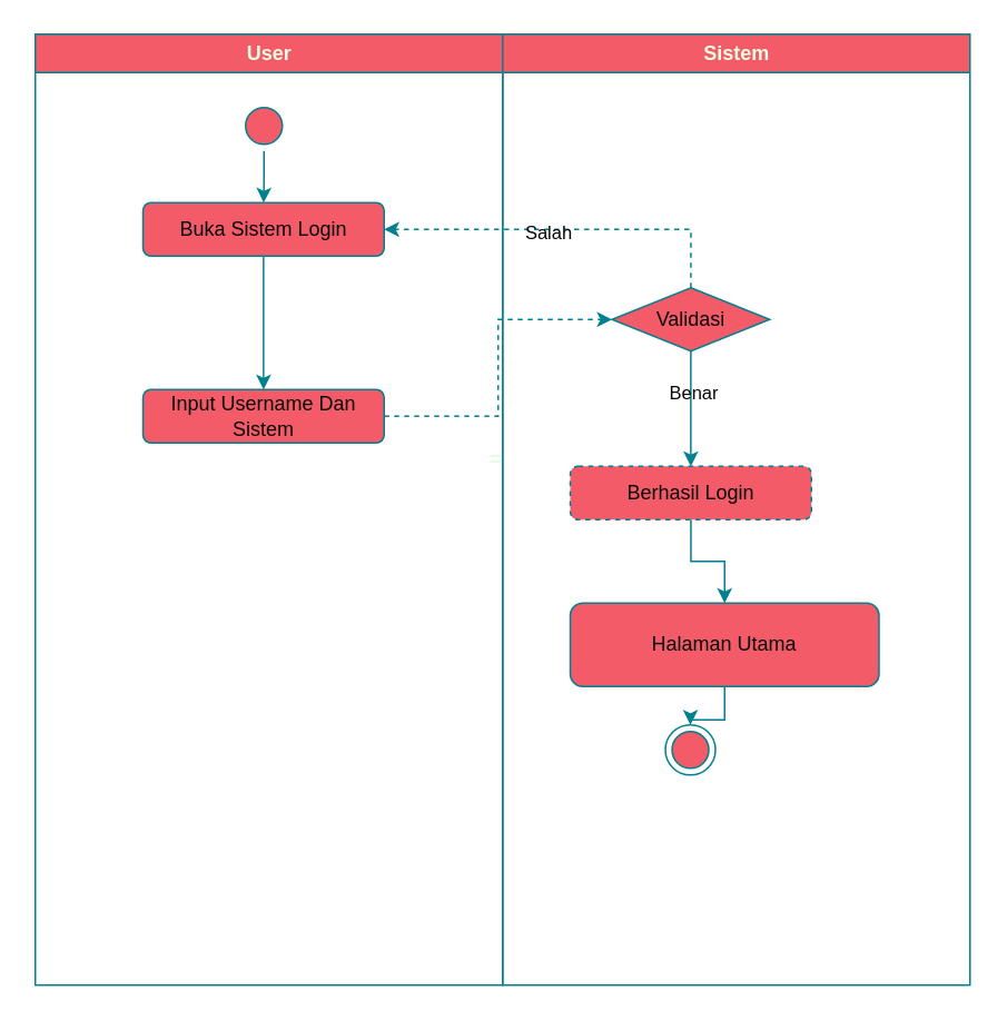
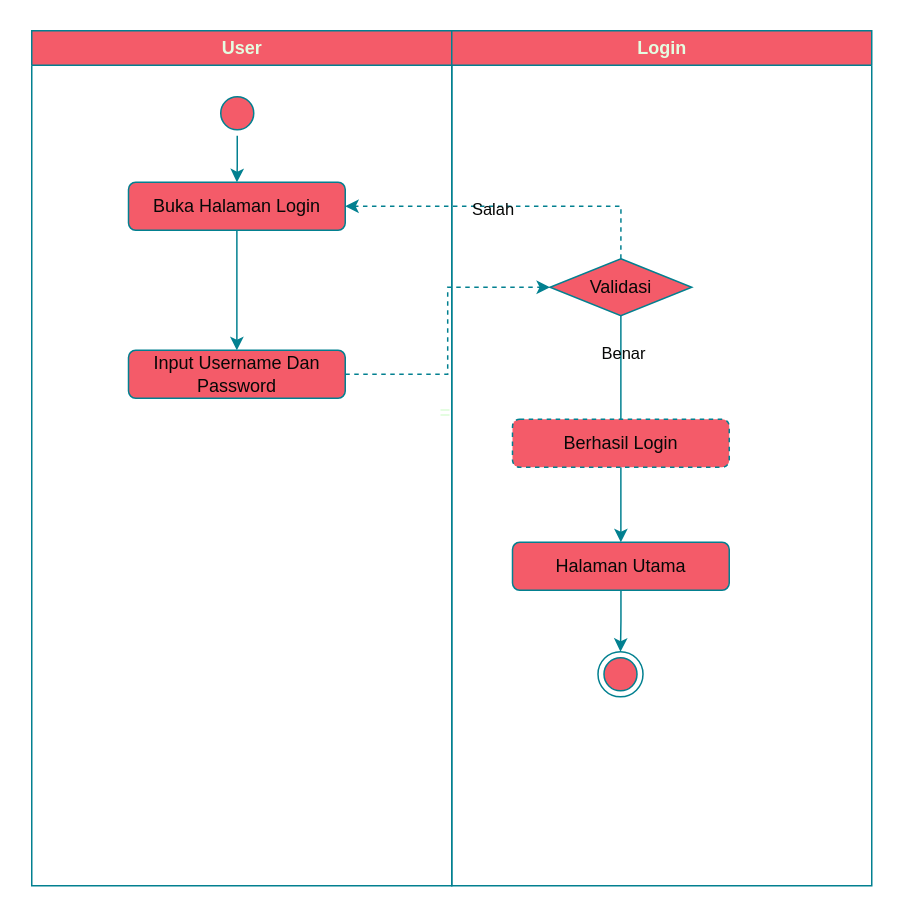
- <mxCell id="8" value="Sistem" style="swimlane;whiteSpace=wrap;labelBackgroundColor=none;fillColor=#F45B69;strokeColor=#028090;fontColor=#E4FDE1;" parent="1" vertex="1"><mxGeometry x="300.5" y="20" width="280" height="570" as="geometry" /></mxCell>
+ <mxCell id="8" value="Login" style="swimlane;whiteSpace=wrap;labelBackgroundColor=none;fillColor=#F45B69;strokeColor=#028090;fontColor=#E4FDE1;" parent="1" vertex="1"><mxGeometry x="300.5" y="20" width="280" height="570" as="geometry" /></mxCell>
- <mxCell id="6" value="Buka Sistem Login" style="rounded=1;whiteSpace=wrap;html=1;labelBackgroundColor=none;fillColor=#F45B69;strokeColor=#028090;fontColor=#070807;" vertex="1" parent="2"><mxGeometry x="64.5" y="101" width="144.5" height="32" as="geometry" /></mxCell>
+ <mxCell id="6" value="Buka Halaman Login" style="rounded=1;whiteSpace=wrap;html=1;labelBackgroundColor=none;fillColor=#F45B69;strokeColor=#028090;fontColor=#070807;" vertex="1" parent="2"><mxGeometry x="64.5" y="101" width="144.5" height="32" as="geometry" /></mxCell>
- <mxCell id="7" value="Input Username Dan Sistem" style="rounded=1;whiteSpace=wrap;html=1;labelBackgroundColor=none;fillColor=#F45B69;strokeColor=#028090;fontColor=#070807;" vertex="1" parent="2"><mxGeometry x="64.5" y="213" width="144.5" height="32" as="geometry" /></mxCell>
+ <mxCell id="7" value="Input Username Dan Password" style="rounded=1;whiteSpace=wrap;html=1;labelBackgroundColor=none;fillColor=#F45B69;strokeColor=#028090;fontColor=#070807;" vertex="1" parent="2"><mxGeometry x="64.5" y="213" width="144.5" height="32" as="geometry" /></mxCell>
- <mxCell id="9" style="edgeStyle=orthogonalEdgeStyle;rounded=0;orthogonalLoop=1;jettySize=auto;html=1;exitX=0.5;exitY=1;exitDx=0;exitDy=0;entryX=0.5;entryY=0;entryDx=0;entryDy=0;labelBackgroundColor=none;strokeColor=#028090;fontColor=#070807;" edge="1" parent="8" source="11" target="13"><mxGeometry relative="1" as="geometry" /></mxCell>
+ <mxCell id="9" style="edgeStyle=orthogonalEdgeStyle;rounded=0;orthogonalLoop=1;jettySize=auto;html=1;exitX=0.5;exitY=1;exitDx=0;exitDy=0;entryX=0.5;entryY=0;entryDx=0;entryDy=0;labelBackgroundColor=none;strokeColor=#028090;fontColor=#070807;endArrow=none;" edge="1" parent="8" source="11" target="13"><mxGeometry relative="1" as="geometry" /></mxCell>
- <mxCell id="15" value="Halaman Utama" style="rounded=1;whiteSpace=wrap;html=1;labelBackgroundColor=none;fillColor=#F45B69;strokeColor=#028090;fontColor=#070807;" vertex="1" parent="8"><mxGeometry x="40.5" y="341" width="185" height="50" as="geometry" /></mxCell>
+ <mxCell id="15" value="Halaman Utama" style="rounded=1;whiteSpace=wrap;html=1;labelBackgroundColor=none;fillColor=#F45B69;strokeColor=#028090;fontColor=#070807;" vertex="1" parent="8"><mxGeometry x="40.5" y="341" width="144.5" height="32" as="geometry" /></mxCell>
